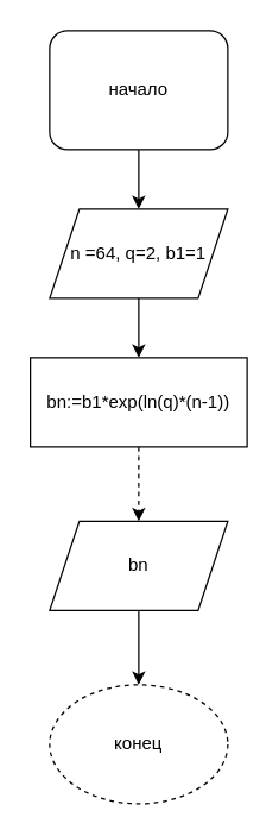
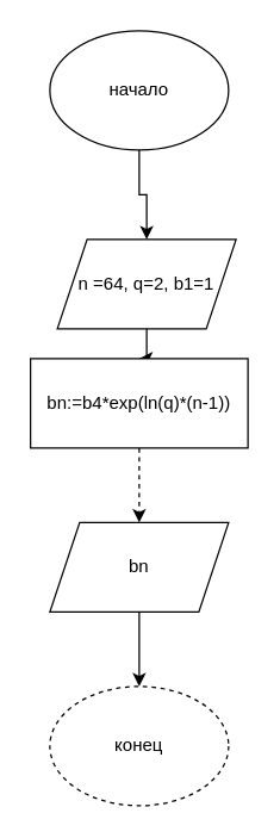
- <mxCell id="3" value="начало" style="whiteSpace=wrap;html=1;rounded=1;" vertex="1" parent="1"><mxGeometry x="33" y="20" width="120" height="80" as="geometry" /></mxCell>
+ <mxCell id="3" value="начало" style="ellipse;whiteSpace=wrap;html=1;" vertex="1" parent="1"><mxGeometry x="33" y="20" width="120" height="80" as="geometry" /></mxCell>
- <mxCell id="5" value="n =64, q=2, b1=1" style="shape=parallelogram;perimeter=parallelogramPerimeter;whiteSpace=wrap;html=1;fixedSize=1;" vertex="1" parent="1"><mxGeometry x="33" y="140" width="120" height="60" as="geometry" /></mxCell>
+ <mxCell id="5" value="n =64, q=2, b1=1" style="shape=parallelogram;perimeter=parallelogramPerimeter;whiteSpace=wrap;html=1;fixedSize=1;" vertex="1" parent="1"><mxGeometry x="38" y="160" width="120" height="60" as="geometry" /></mxCell>
- <mxCell id="7" value="bn:=b1*exp(ln(q)*(n-1))" style="rounded=0;whiteSpace=wrap;html=1;" vertex="1" parent="1"><mxGeometry x="20" y="240" width="146" height="60" as="geometry" /></mxCell>
+ <mxCell id="7" value="bn:=b4*exp(ln(q)*(n-1))" style="rounded=0;whiteSpace=wrap;html=1;" vertex="1" parent="1"><mxGeometry x="20" y="240" width="146" height="60" as="geometry" /></mxCell>
